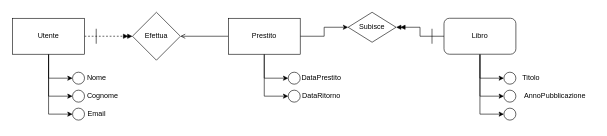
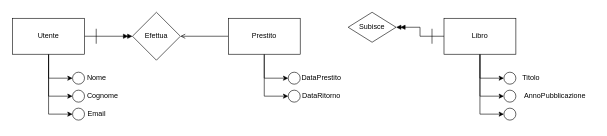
- <mxCell id="3" style="edgeStyle=orthogonalEdgeStyle;rounded=0;orthogonalLoop=1;jettySize=auto;html=1;entryX=0;entryY=0.5;entryDx=0;entryDy=0;" parent="1" source="6" target="18" edge="1"><mxGeometry relative="1" as="geometry" /></mxCell>
- <mxCell id="12" style="edgeStyle=orthogonalEdgeStyle;rounded=0;orthogonalLoop=1;jettySize=auto;html=1;endArrow=doubleBlock;endFill=1;dashed=1;" parent="1" source="16" target="17" edge="1"><mxGeometry relative="1" as="geometry" /></mxCell>
+ <mxCell id="12" style="edgeStyle=orthogonalEdgeStyle;rounded=0;orthogonalLoop=1;jettySize=auto;html=1;endArrow=doubleBlock;endFill=1;" parent="1" source="16" target="17" edge="1"><mxGeometry relative="1" as="geometry" /></mxCell>
- <mxCell id="11" value="Libro" style="whiteSpace=wrap;html=1;rounded=1;" parent="1" vertex="1"><mxGeometry x="740" y="30" width="120" height="60" as="geometry" /></mxCell>
+ <mxCell id="11" value="Libro" style="rounded=0;whiteSpace=wrap;html=1;" parent="1" vertex="1"><mxGeometry x="740" y="30" width="120" height="60" as="geometry" /></mxCell>
